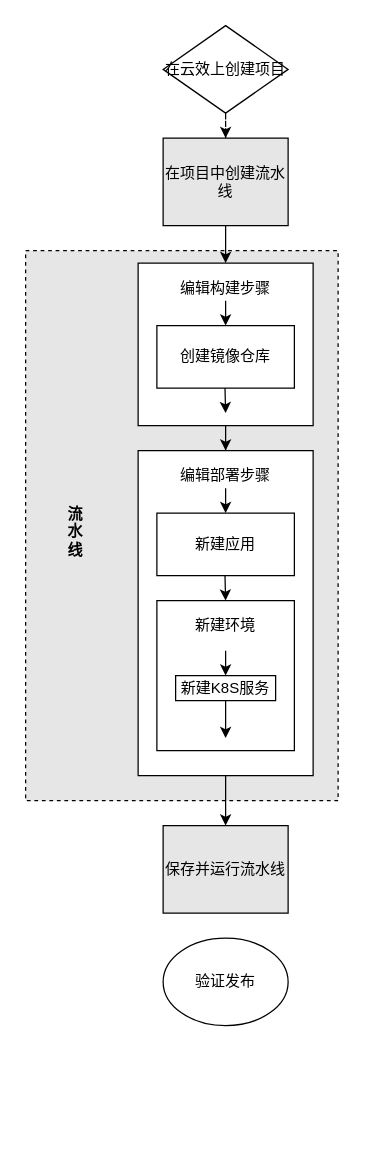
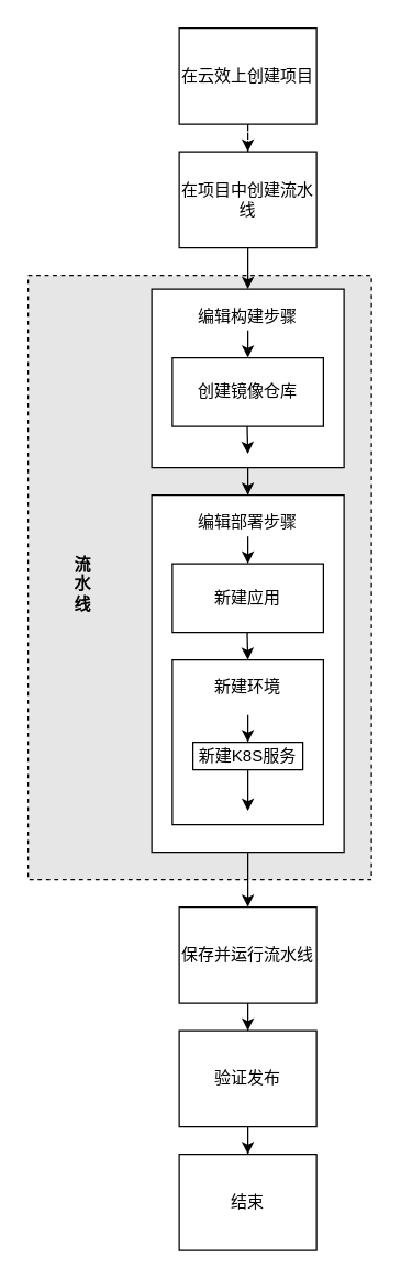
- <mxCell id="4" value="在云效上创建项目" style="rhombus;whiteSpace=wrap;html=1;" vertex="1" parent="1"><mxGeometry x="130" y="20" width="100" height="70" as="geometry" /></mxCell>
+ <mxCell id="4" value="在云效上创建项目" style="rounded=0;whiteSpace=wrap;html=1;" vertex="1" parent="1"><mxGeometry x="130" y="20" width="100" height="70" as="geometry" /></mxCell>
- <mxCell id="6" value="在项目中创建流水线" style="rounded=0;whiteSpace=wrap;html=1;fillColor=#e6e6e6;" vertex="1" parent="1"><mxGeometry x="130" y="110" width="100" height="70" as="geometry" /></mxCell>
+ <mxCell id="6" value="在项目中创建流水线" style="rounded=0;whiteSpace=wrap;html=1;" vertex="1" parent="1"><mxGeometry x="130" y="110" width="100" height="70" as="geometry" /></mxCell>
- <mxCell id="24" value="保存并运行流水线" style="rounded=0;whiteSpace=wrap;html=1;fillColor=#e6e6e6;" vertex="1" parent="1"><mxGeometry x="130" y="660" width="100" height="70" as="geometry" /></mxCell>
+ <mxCell id="24" value="保存并运行流水线" style="rounded=0;whiteSpace=wrap;html=1;" vertex="1" parent="1"><mxGeometry x="130" y="660" width="100" height="70" as="geometry" /></mxCell>
+ <mxCell id="23" style="edgeStyle=orthogonalEdgeStyle;rounded=0;orthogonalLoop=1;jettySize=auto;html=1;fontFamily=Verdana;" edge="1" parent="1" source="24" target="27"><mxGeometry relative="1" as="geometry" /></mxCell>
- <mxCell id="27" value="验证发布" style="ellipse;whiteSpace=wrap;html=1;" vertex="1" parent="1"><mxGeometry x="130" y="750" width="100" height="70" as="geometry" /></mxCell>
+ <mxCell id="27" value="验证发布" style="rounded=0;whiteSpace=wrap;html=1;" vertex="1" parent="1"><mxGeometry x="130" y="750" width="100" height="70" as="geometry" /></mxCell>
+ <mxCell id="26" style="edgeStyle=orthogonalEdgeStyle;rounded=0;orthogonalLoop=1;jettySize=auto;html=1;fontFamily=Verdana;" edge="1" parent="1" source="27" target="28"><mxGeometry relative="1" as="geometry" /></mxCell>
+ <mxCell id="28" value="结束" style="rounded=0;whiteSpace=wrap;html=1;" vertex="1" parent="1"><mxGeometry x="130" y="840" width="100" height="70" as="geometry" /></mxCell>
